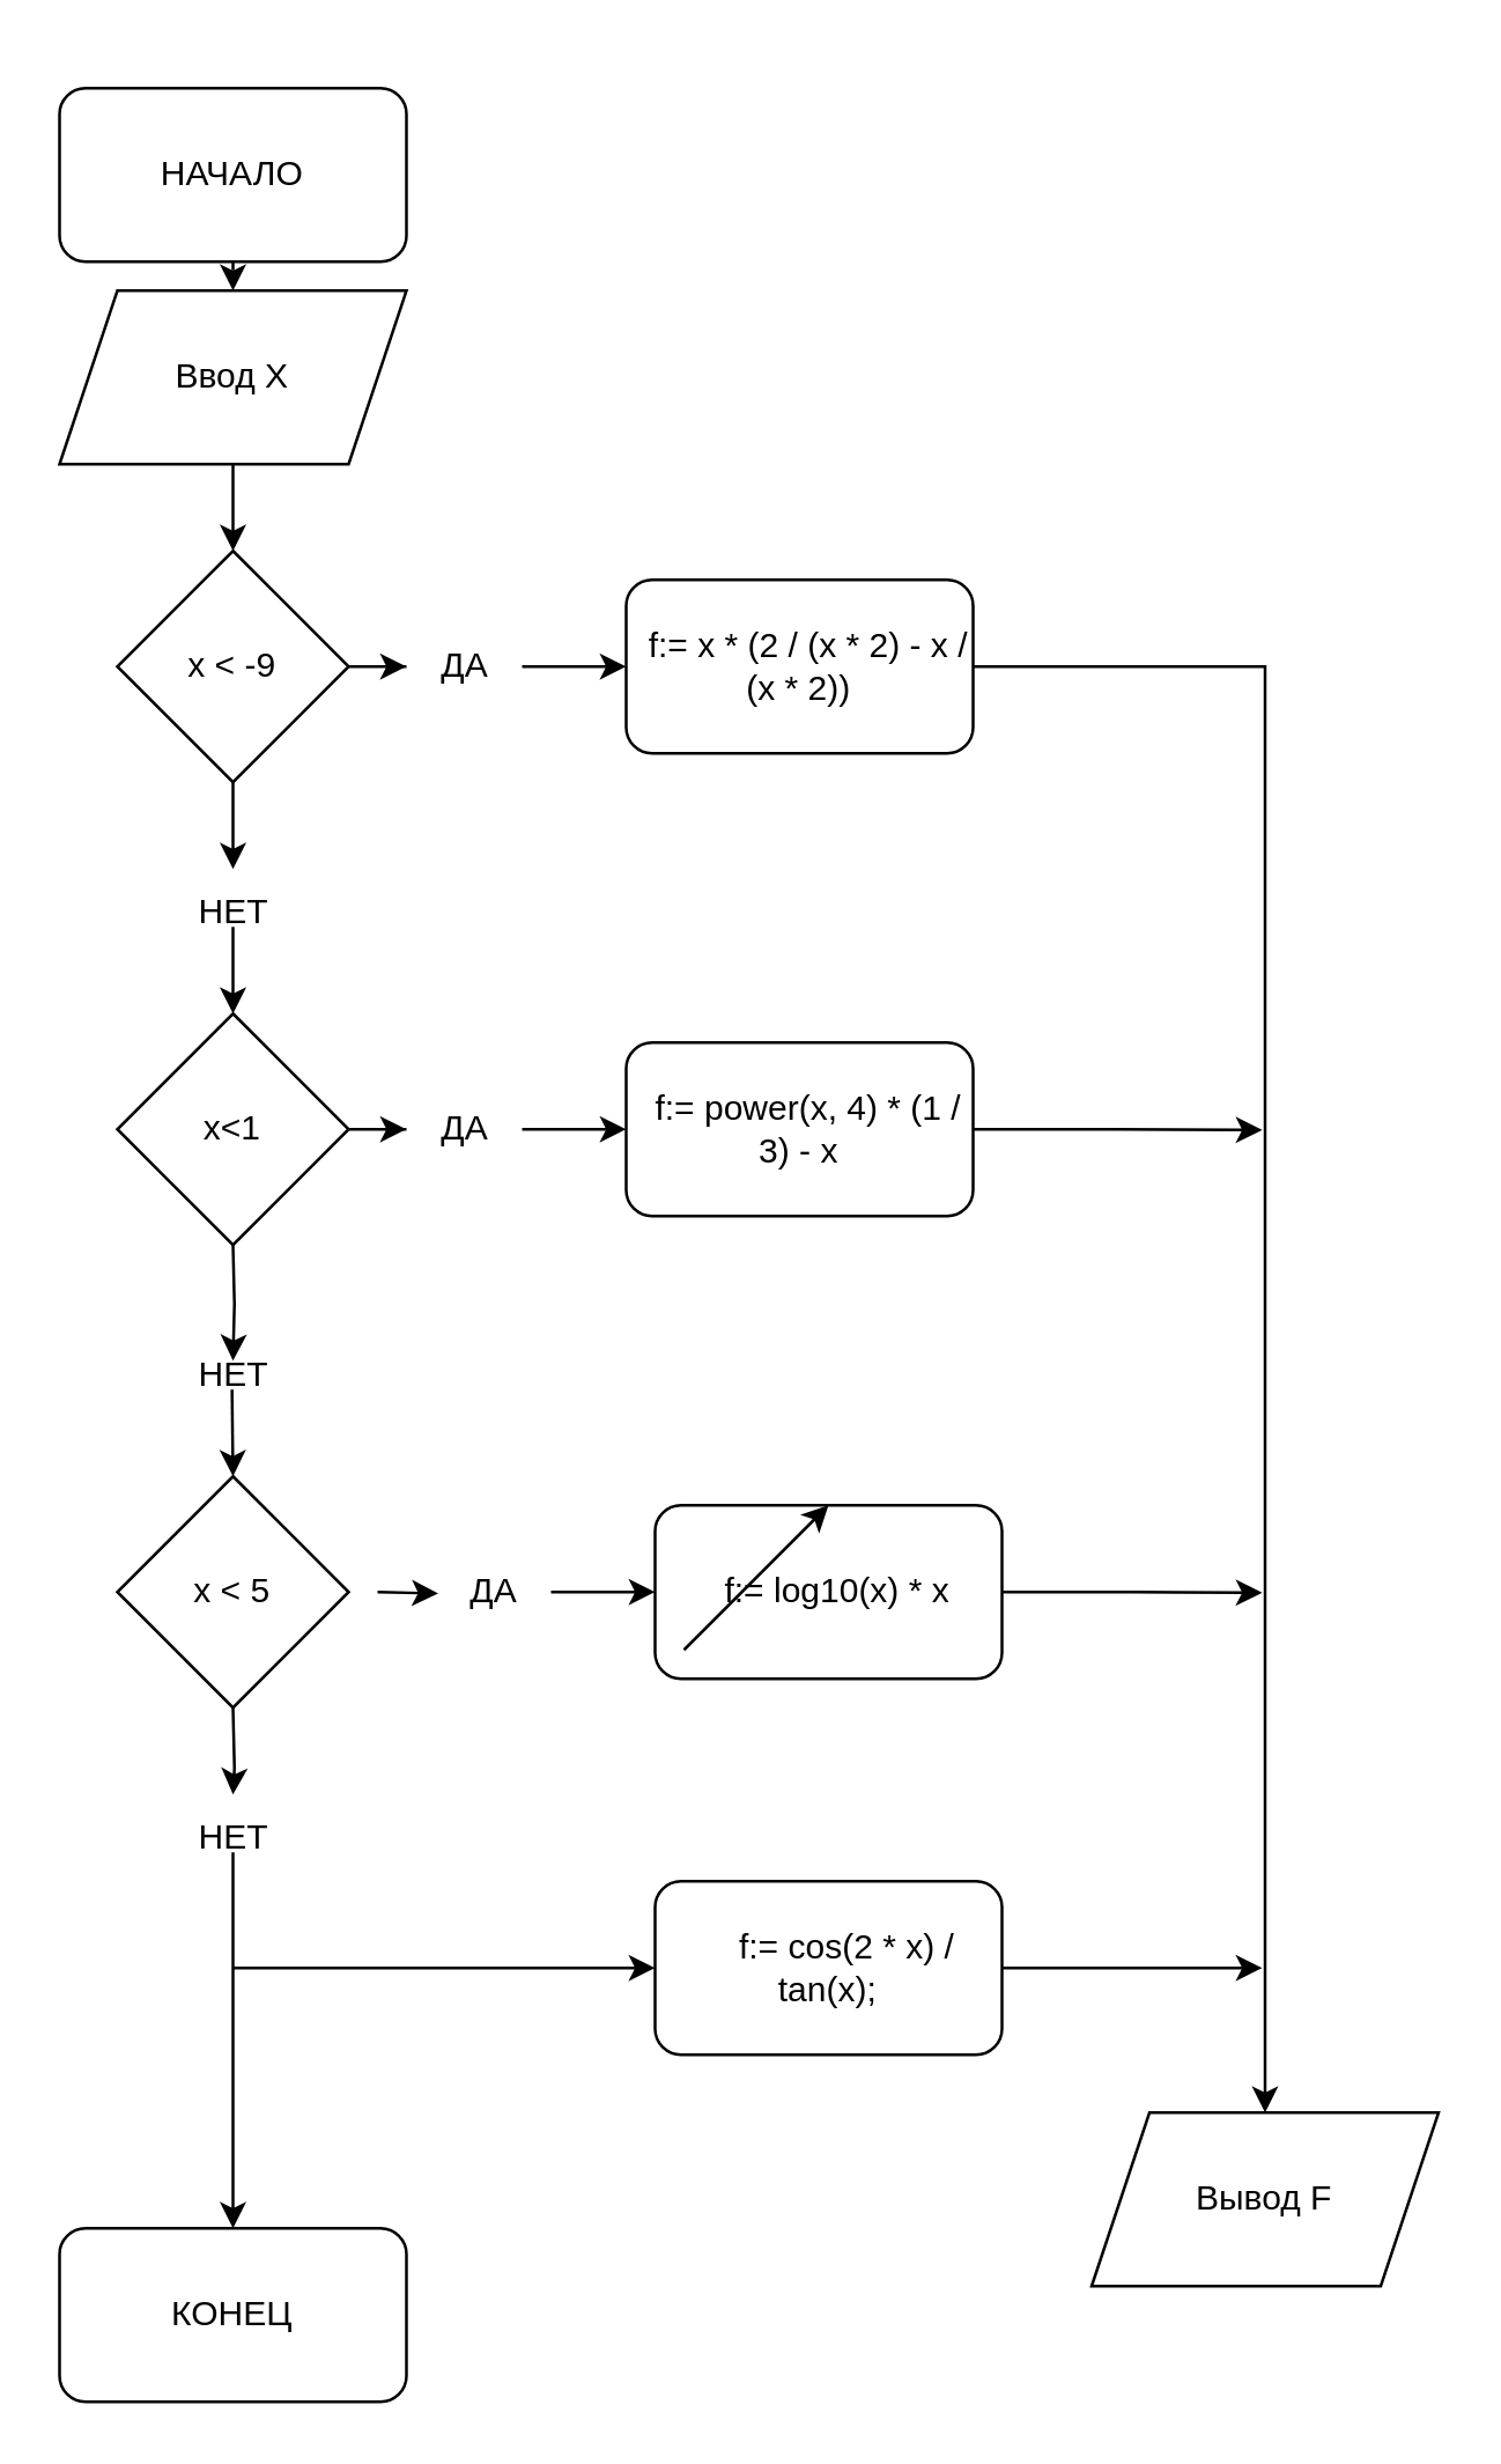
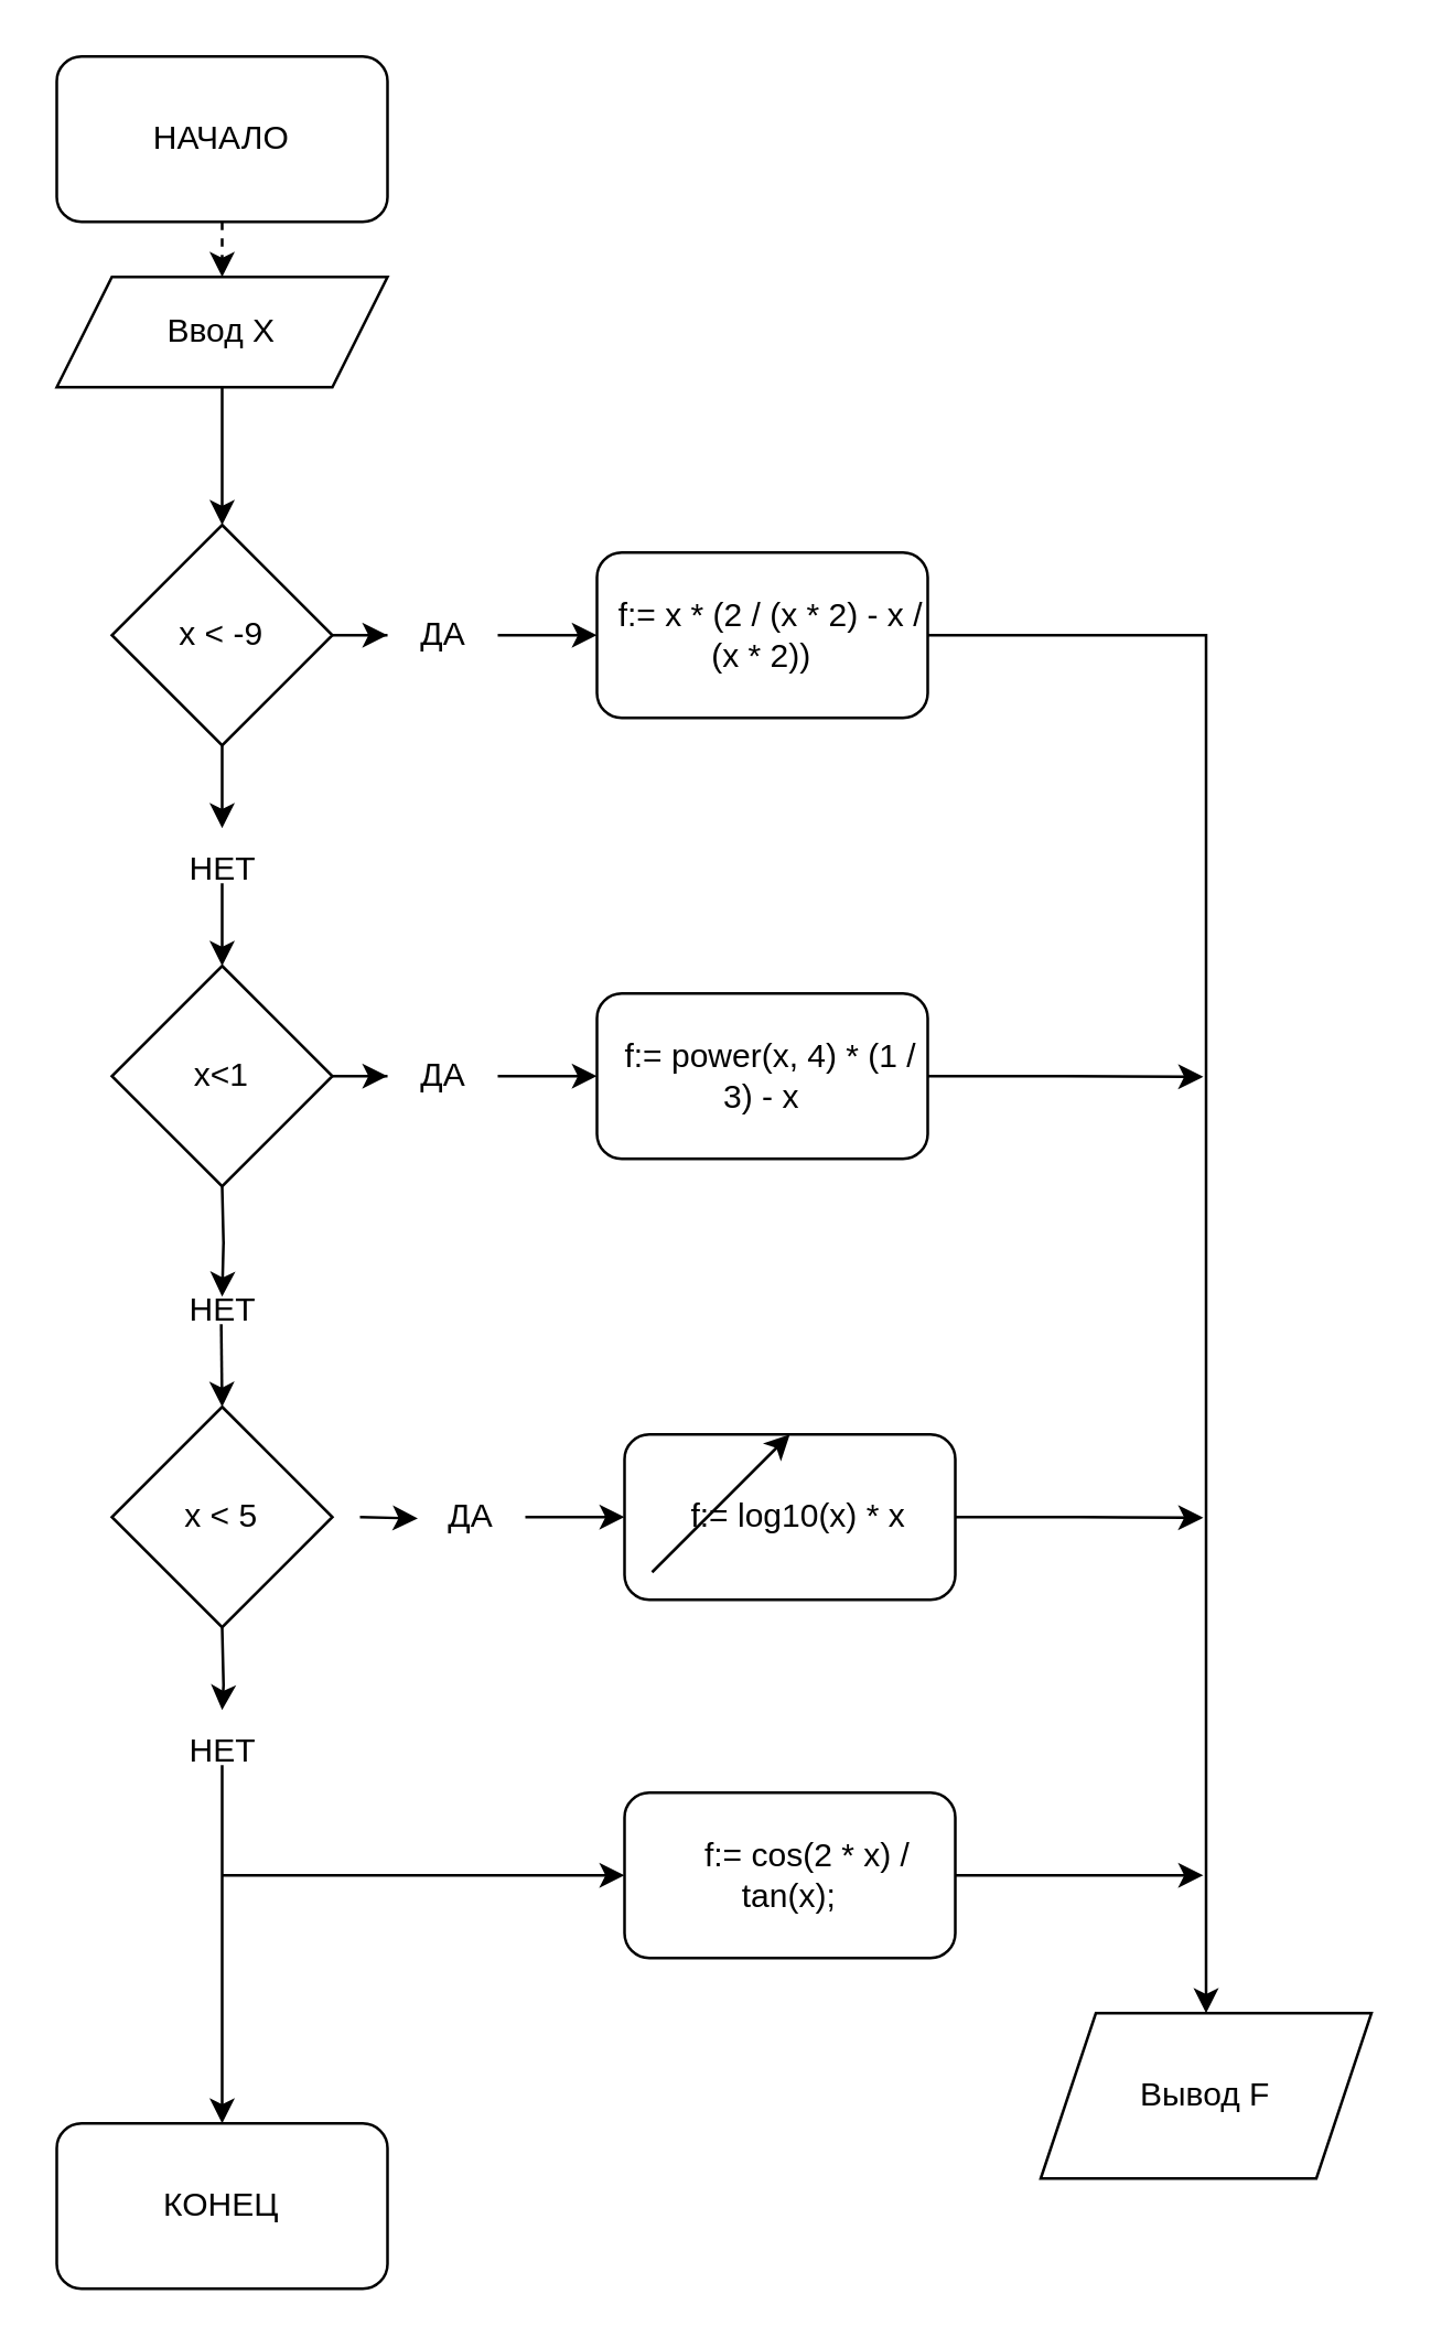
- <mxCell id="3" value="НАЧАЛО" style="rounded=1;whiteSpace=wrap;html=1;" parent="1" vertex="1"><mxGeometry x="20" y="30" width="120" height="60" as="geometry" /></mxCell>
+ <mxCell id="3" value="НАЧАЛО" style="rounded=1;whiteSpace=wrap;html=1;" parent="1" vertex="1"><mxGeometry x="20" y="20" width="120" height="60" as="geometry" /></mxCell>
- <mxCell id="5" value="Ввод X" style="shape=parallelogram;perimeter=parallelogramPerimeter;whiteSpace=wrap;html=1;fixedSize=1;" parent="1" vertex="1"><mxGeometry x="20" y="100" width="120" height="60" as="geometry" /></mxCell>
+ <mxCell id="5" value="Ввод X" style="shape=parallelogram;perimeter=parallelogramPerimeter;whiteSpace=wrap;html=1;fixedSize=1;" parent="1" vertex="1"><mxGeometry x="20" y="100" width="120" height="40" as="geometry" /></mxCell>
